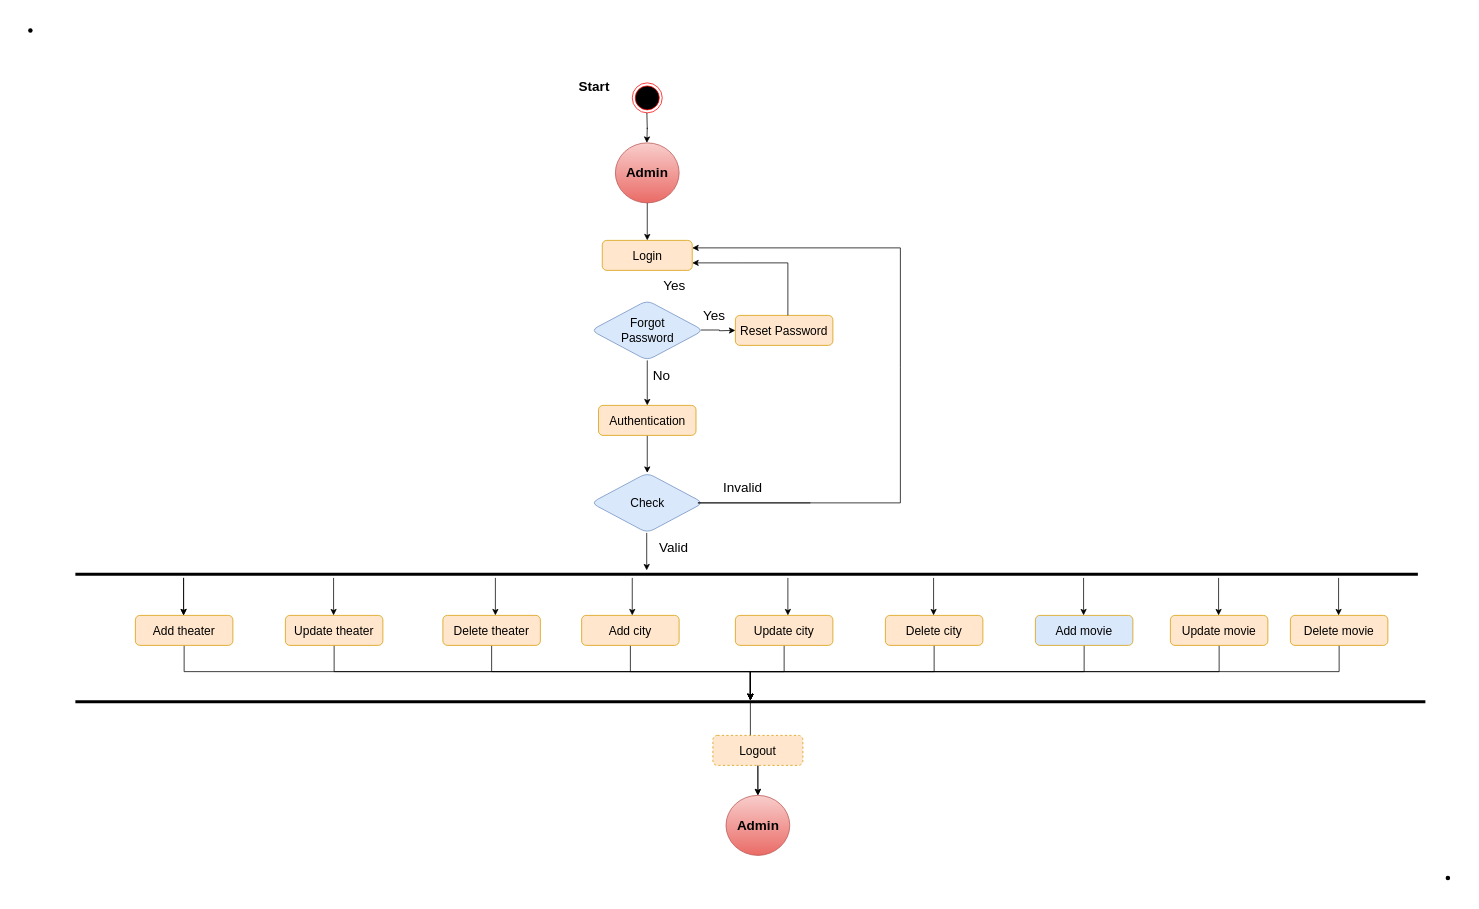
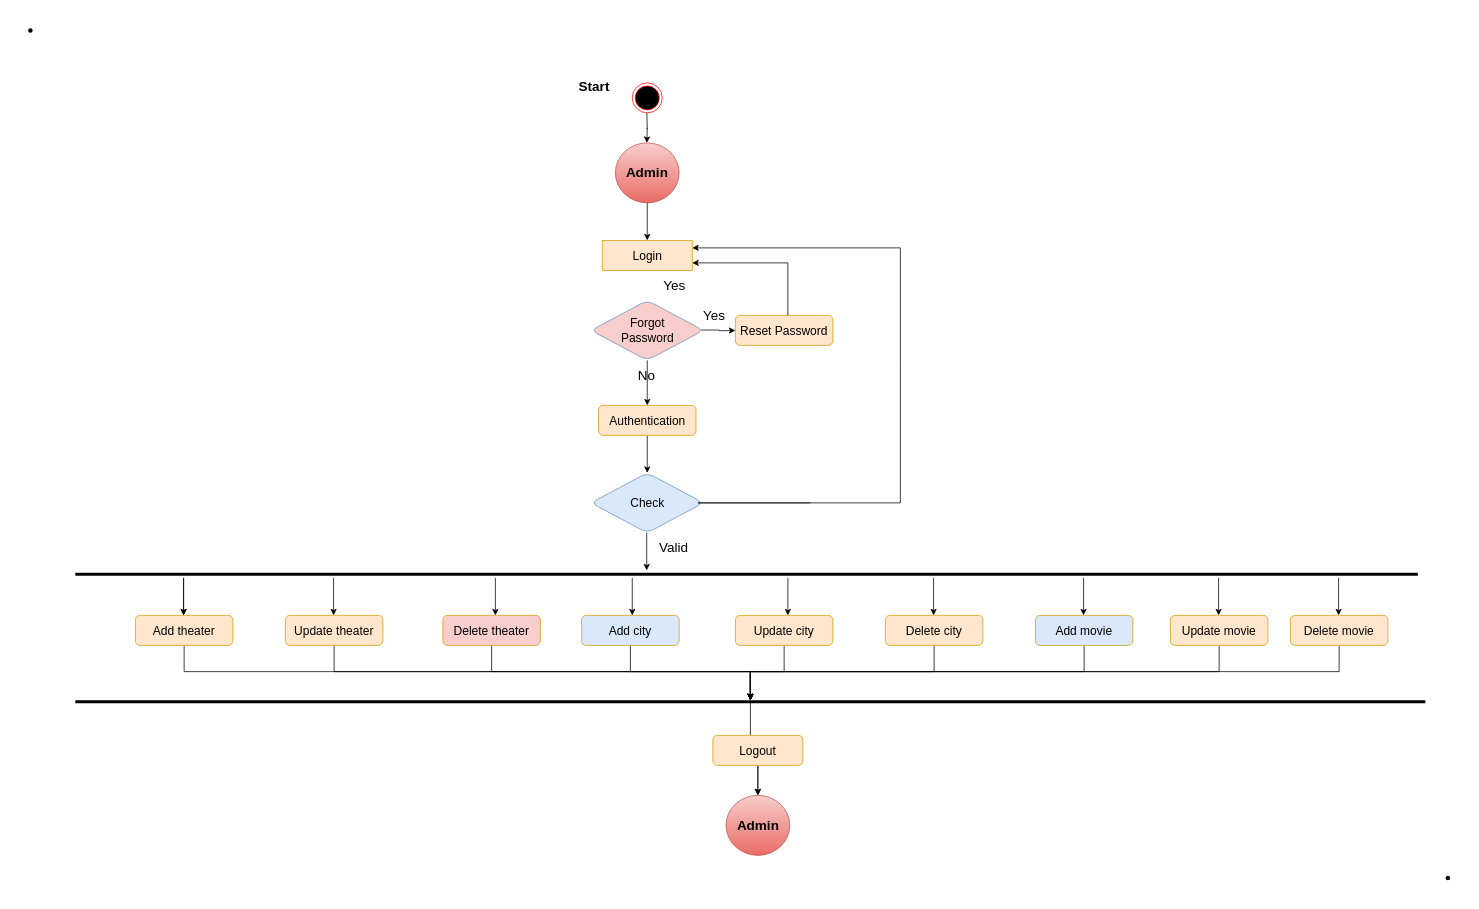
- <mxCell id="5" value="&lt;font size=&quot;3&quot;&gt;Login&lt;/font&gt;" style="rounded=1;whiteSpace=wrap;html=1;fillColor=#ffe6cc;strokeColor=#d79b00;" parent="1" vertex="1"><mxGeometry x="802.5" y="320" width="120" height="40" as="geometry" /></mxCell>
+ <mxCell id="5" value="&lt;font size=&quot;3&quot;&gt;Login&lt;/font&gt;" style="whiteSpace=wrap;html=1;fillColor=#ffe6cc;strokeColor=#d79b00;rounded=0;" parent="1" vertex="1"><mxGeometry x="802.5" y="320" width="120" height="40" as="geometry" /></mxCell>
- <mxCell id="8" value="&lt;font size=&quot;3&quot;&gt;Forgot&lt;br&gt;Password&lt;br&gt;&lt;/font&gt;" style="rhombus;whiteSpace=wrap;html=1;rounded=1;fillColor=#dae8fc;strokeColor=#6c8ebf;" parent="1" vertex="1"><mxGeometry x="787.5" y="400" width="150" height="80" as="geometry" /></mxCell>
+ <mxCell id="8" value="&lt;font size=&quot;3&quot;&gt;Forgot&lt;br&gt;Password&lt;br&gt;&lt;/font&gt;" style="rhombus;whiteSpace=wrap;html=1;rounded=1;fillColor=#f8cecc;strokeColor=#6c8ebf;" parent="1" vertex="1"><mxGeometry x="787.5" y="400" width="150" height="80" as="geometry" /></mxCell>
- <mxCell id="55" value="No" style="text;html=1;strokeColor=none;fillColor=none;align=center;verticalAlign=middle;whiteSpace=wrap;rounded=0;fontSize=18;" parent="1" vertex="1"><mxGeometry x="857.5" y="490" width="47.5" height="20" as="geometry" /></mxCell>
+ <mxCell id="55" value="No" style="text;html=1;strokeColor=none;fillColor=none;align=center;verticalAlign=middle;whiteSpace=wrap;rounded=0;fontSize=18;" parent="1" vertex="1"><mxGeometry x="837.5" y="490" width="47.5" height="20" as="geometry" /></mxCell>
- <mxCell id="56" value="Invalid" style="text;html=1;strokeColor=none;fillColor=none;align=center;verticalAlign=middle;whiteSpace=wrap;rounded=0;fontSize=18;" parent="1" vertex="1"><mxGeometry x="950" y="640" width="80" height="20" as="geometry" /></mxCell>
- <mxCell id="23" value="&lt;font size=&quot;3&quot;&gt;Delete theater&lt;/font&gt;" style="rounded=1;whiteSpace=wrap;html=1;fillColor=#ffe6cc;strokeColor=#d79b00;" parent="1" vertex="1"><mxGeometry x="590" y="820" width="130" height="40" as="geometry" /></mxCell>
+ <mxCell id="23" value="&lt;font size=&quot;3&quot;&gt;Delete theater&lt;/font&gt;" style="rounded=1;whiteSpace=wrap;html=1;fillColor=#f8cecc;strokeColor=#d79b00;" parent="1" vertex="1"><mxGeometry x="590" y="820" width="130" height="40" as="geometry" /></mxCell>
- <mxCell id="27" value="&lt;font size=&quot;3&quot;&gt;Add city&lt;/font&gt;" style="rounded=1;whiteSpace=wrap;html=1;fillColor=#ffe6cc;strokeColor=#d79b00;" parent="1" vertex="1"><mxGeometry x="775" y="820" width="130" height="40" as="geometry" /></mxCell>
+ <mxCell id="27" value="&lt;font size=&quot;3&quot;&gt;Add city&lt;/font&gt;" style="rounded=1;whiteSpace=wrap;html=1;fillColor=#dae8fc;strokeColor=#d79b00;" parent="1" vertex="1"><mxGeometry x="775" y="820" width="130" height="40" as="geometry" /></mxCell>
- <mxCell id="49" value="&lt;font size=&quot;3&quot;&gt;Logout&lt;/font&gt;" style="rounded=1;whiteSpace=wrap;html=1;fillColor=#ffe6cc;strokeColor=#d79b00;dashed=1;" parent="1" vertex="1"><mxGeometry x="950" y="980" width="120" height="40" as="geometry" /></mxCell>
+ <mxCell id="49" value="&lt;font size=&quot;3&quot;&gt;Logout&lt;/font&gt;" style="rounded=1;whiteSpace=wrap;html=1;fillColor=#ffe6cc;strokeColor=#d79b00;" parent="1" vertex="1"><mxGeometry x="950" y="980" width="120" height="40" as="geometry" /></mxCell>
